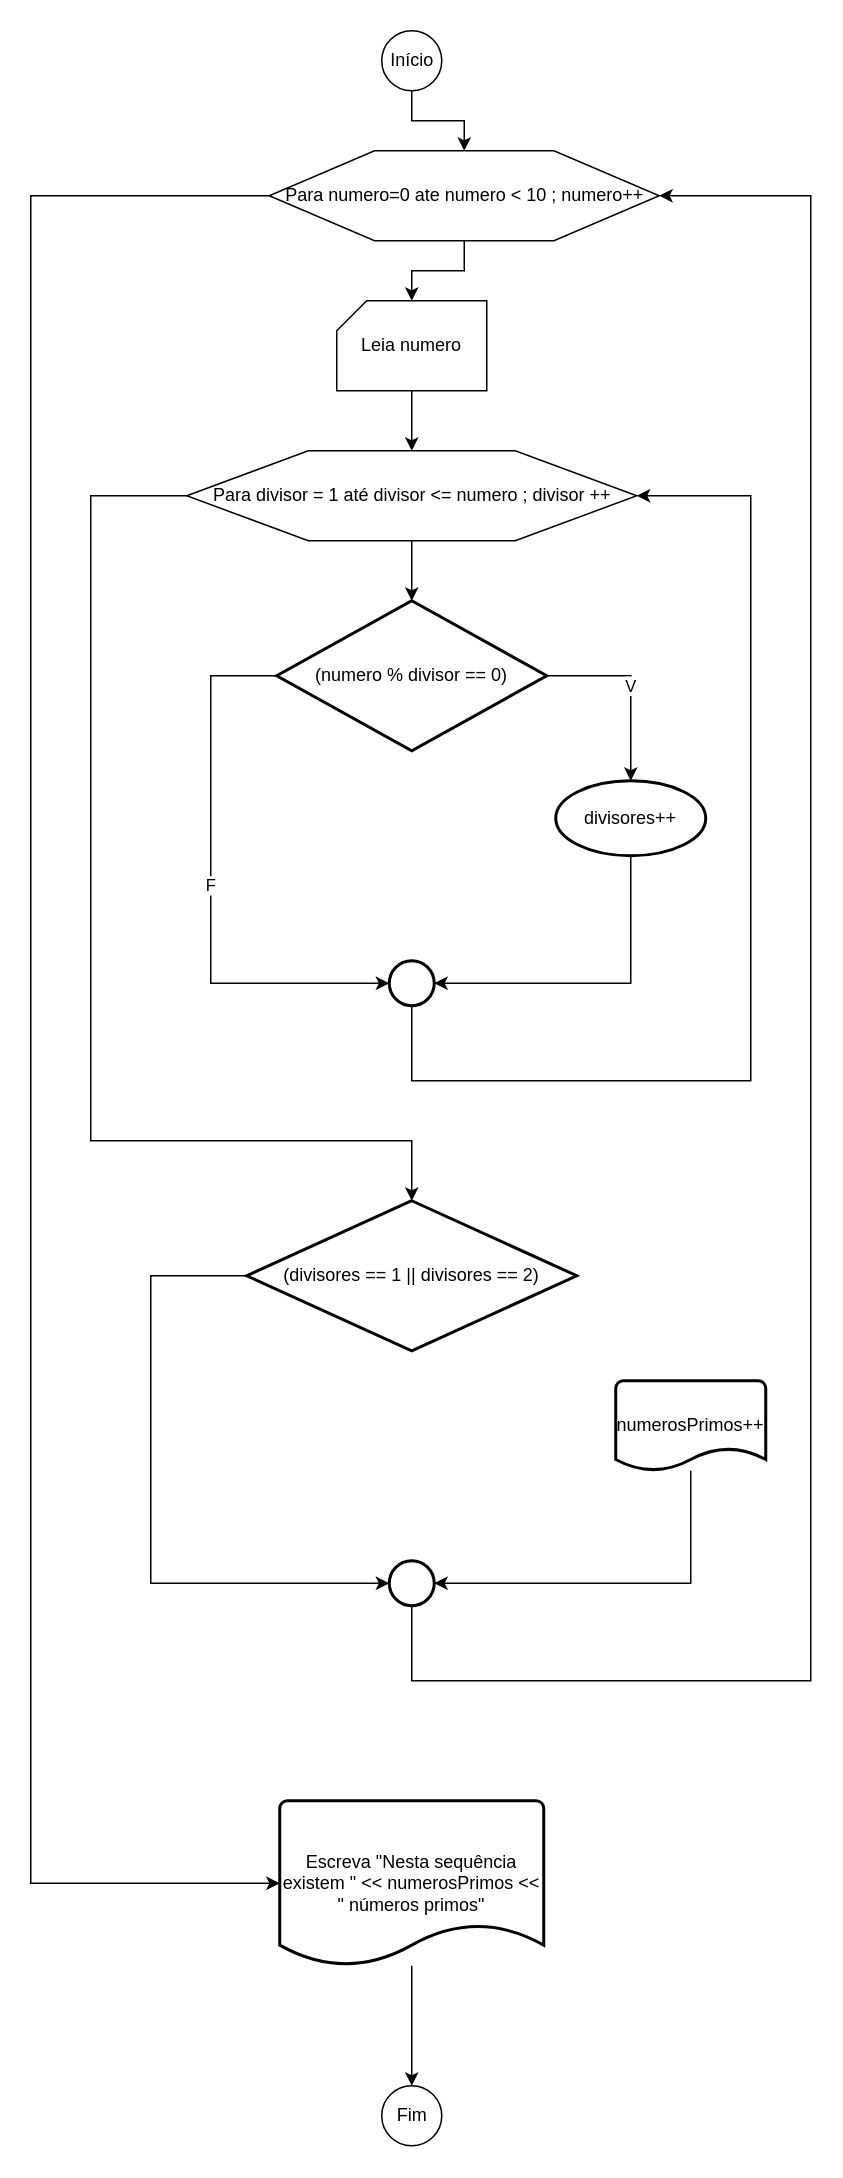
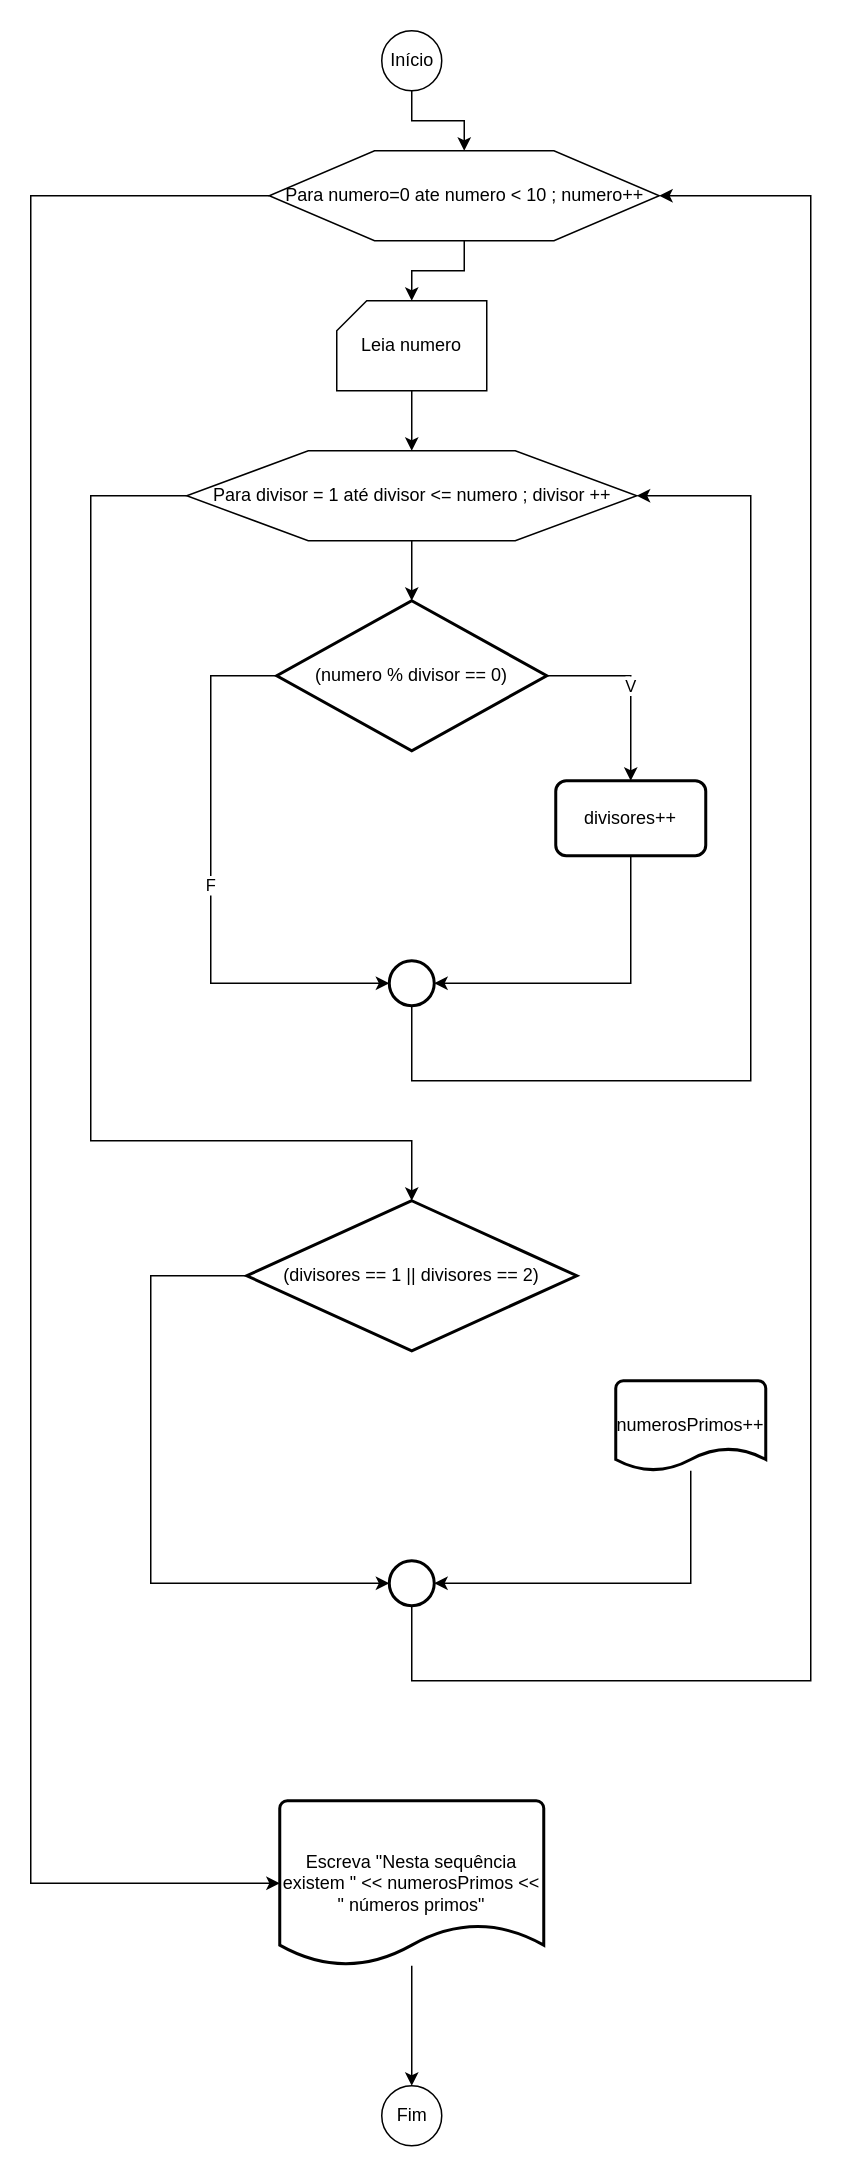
- <mxCell id="16" value="divisores++" style="ellipse;whiteSpace=wrap;html=1;absoluteArcSize=1;arcSize=14;strokeWidth=2;" parent="1" vertex="1"><mxGeometry x="370" y="520" width="100" height="50" as="geometry" /></mxCell>
+ <mxCell id="16" value="divisores++" style="rounded=1;whiteSpace=wrap;html=1;absoluteArcSize=1;arcSize=14;strokeWidth=2;" parent="1" vertex="1"><mxGeometry x="370" y="520" width="100" height="50" as="geometry" /></mxCell>
